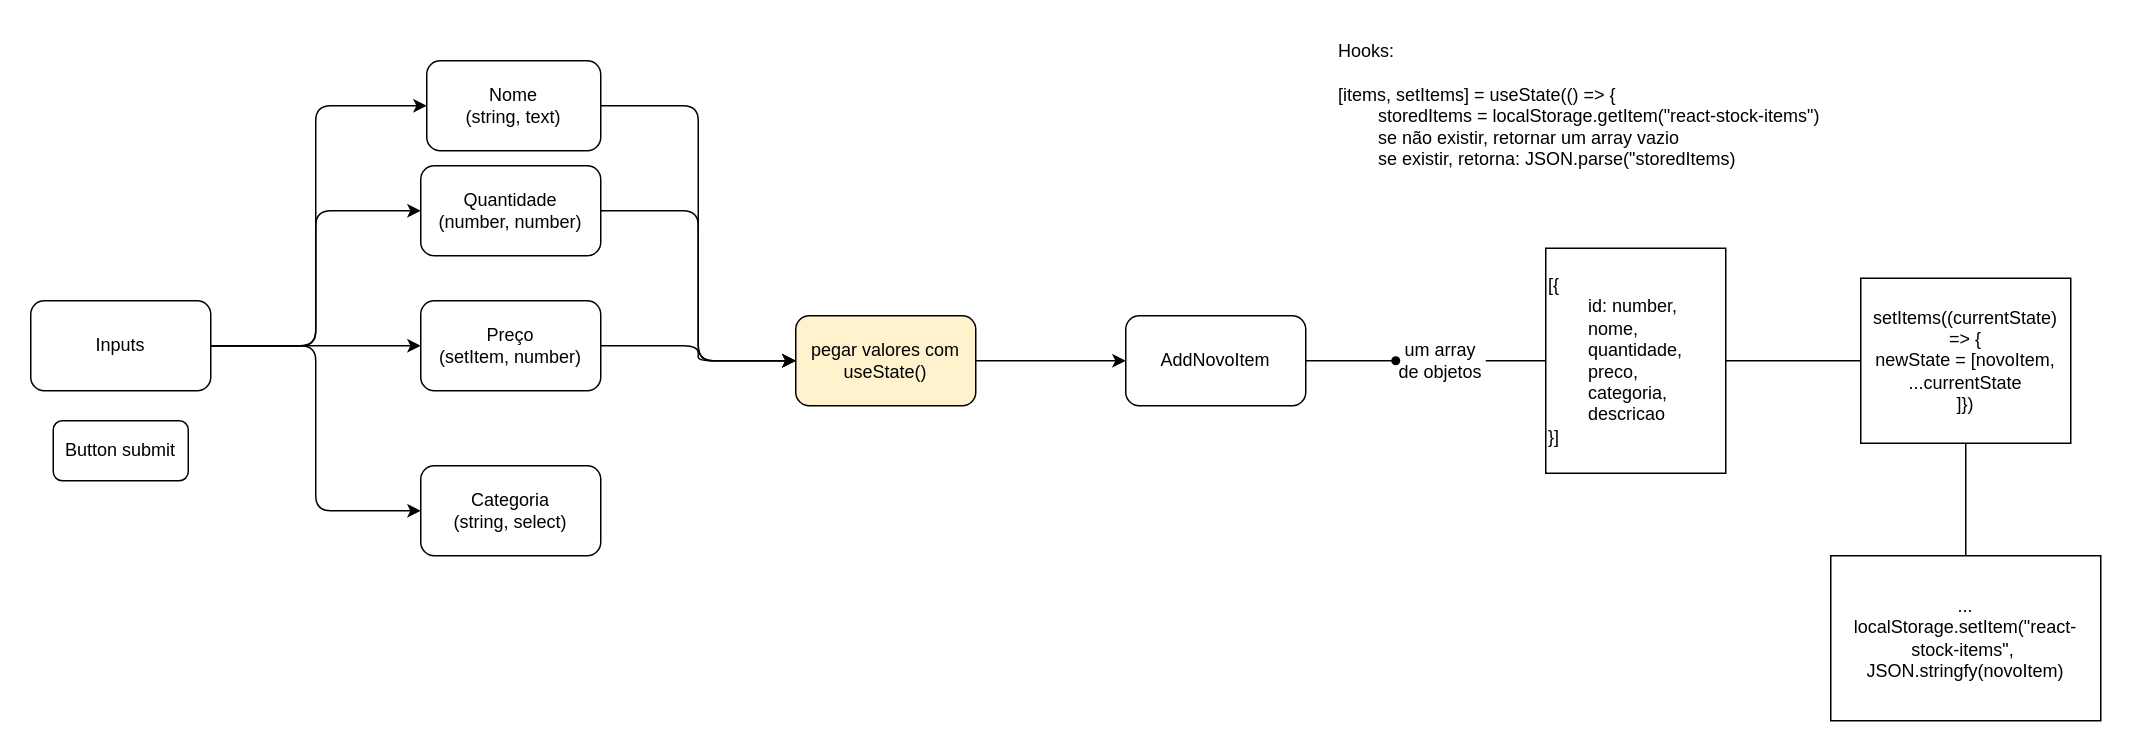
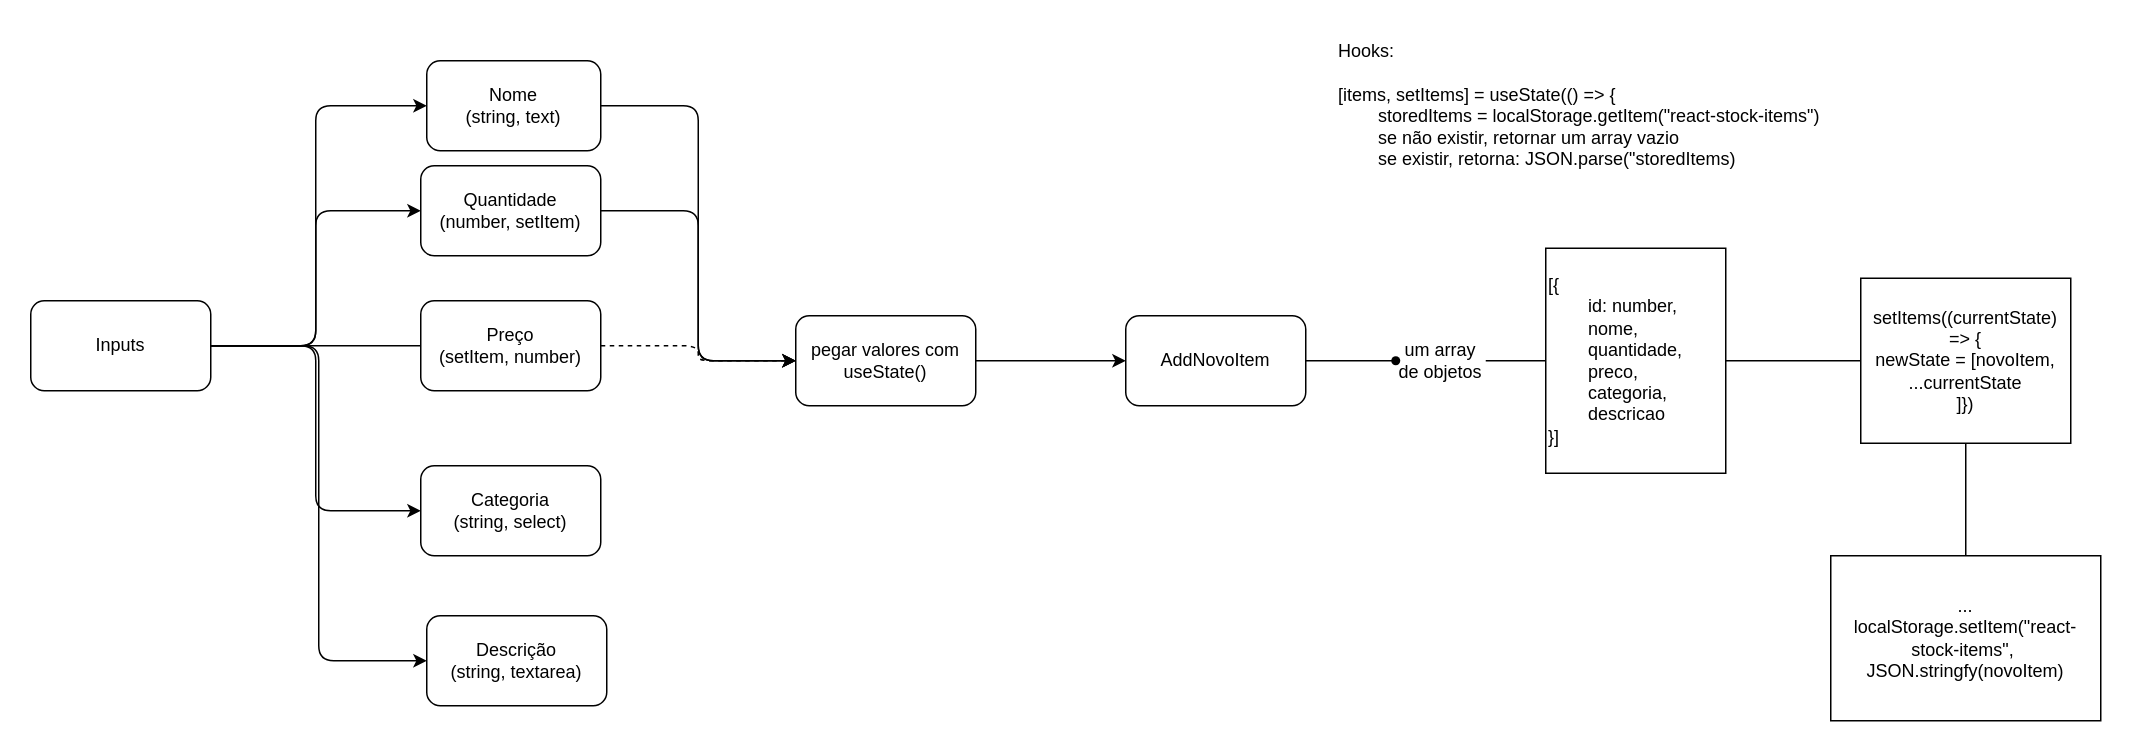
- <mxCell id="11" value="Quantidade&lt;br&gt;(number, number)" style="rounded=1;whiteSpace=wrap;html=1;" vertex="1" parent="1"><mxGeometry x="280" y="110" width="120" height="60" as="geometry" /></mxCell>
+ <mxCell id="11" value="Quantidade&lt;br&gt;(number, setItem)" style="rounded=1;whiteSpace=wrap;html=1;" vertex="1" parent="1"><mxGeometry x="280" y="110" width="120" height="60" as="geometry" /></mxCell>
- <mxCell id="6" style="edgeStyle=orthogonalEdgeStyle;html=1;exitX=1;exitY=0.5;exitDx=0;exitDy=0;" edge="1" parent="1" source="7" target="15"><mxGeometry relative="1" as="geometry"><Array as="points"><mxPoint x="200" y="230" /><mxPoint x="200" y="230" /></Array></mxGeometry></mxCell>
+ <mxCell id="6" style="edgeStyle=orthogonalEdgeStyle;html=1;exitX=1;exitY=0.5;exitDx=0;exitDy=0;endArrow=none;" edge="1" parent="1" source="7" target="15"><mxGeometry relative="1" as="geometry"><Array as="points"><mxPoint x="200" y="230" /><mxPoint x="200" y="230" /></Array></mxGeometry></mxCell>
- <mxCell id="14" style="edgeStyle=orthogonalEdgeStyle;html=1;exitX=1;exitY=0.5;exitDx=0;exitDy=0;entryX=0;entryY=0.5;entryDx=0;entryDy=0;" edge="1" parent="1" source="15" target="18"><mxGeometry relative="1" as="geometry" /></mxCell>
+ <mxCell id="14" style="edgeStyle=orthogonalEdgeStyle;html=1;exitX=1;exitY=0.5;exitDx=0;exitDy=0;entryX=0;entryY=0.5;entryDx=0;entryDy=0;dashed=1;" edge="1" parent="1" source="15" target="18"><mxGeometry relative="1" as="geometry" /></mxCell>
- <mxCell id="18" value="pegar valores com useState()" style="rounded=1;whiteSpace=wrap;html=1;fillColor=#fff2cc;" vertex="1" parent="1"><mxGeometry x="530" y="210" width="120" height="60" as="geometry" /></mxCell>
+ <mxCell id="18" value="pegar valores com useState()" style="rounded=1;whiteSpace=wrap;html=1;" vertex="1" parent="1"><mxGeometry x="530" y="210" width="120" height="60" as="geometry" /></mxCell>
- <mxCell id="16" value="Button submit" style="rounded=1;whiteSpace=wrap;html=1;" vertex="1" parent="1"><mxGeometry x="35" y="280" width="90" height="40" as="geometry" /></mxCell>
+ <mxCell id="4" value="" style="edgeStyle=orthogonalEdgeStyle;html=1;entryX=0;entryY=0.5;entryDx=0;entryDy=0;" edge="1" parent="1" source="7" target="12"><mxGeometry relative="1" as="geometry" /></mxCell>
+ <mxCell id="12" value="Descrição&lt;br&gt;(string, textarea)" style="whiteSpace=wrap;html=1;rounded=1;" vertex="1" parent="1"><mxGeometry x="284" y="410" width="120" height="60" as="geometry" /></mxCell>
